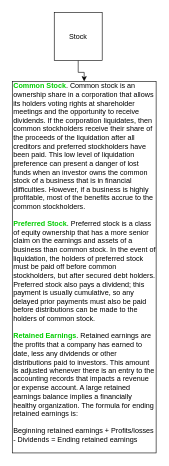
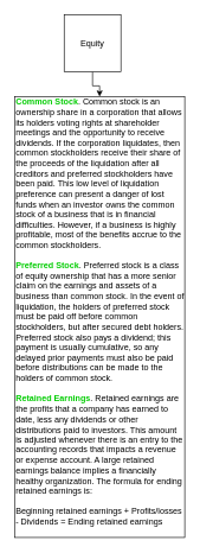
- <mxCell id="3" value="Stock" style="whiteSpace=wrap;html=1;aspect=fixed;" parent="1" vertex="1"><mxGeometry x="90" y="20" width="80" height="80" as="geometry" /></mxCell>
+ <mxCell id="3" value="Equity" style="whiteSpace=wrap;html=1;aspect=fixed;" parent="1" vertex="1"><mxGeometry x="90" y="20" width="80" height="80" as="geometry" /></mxCell>
